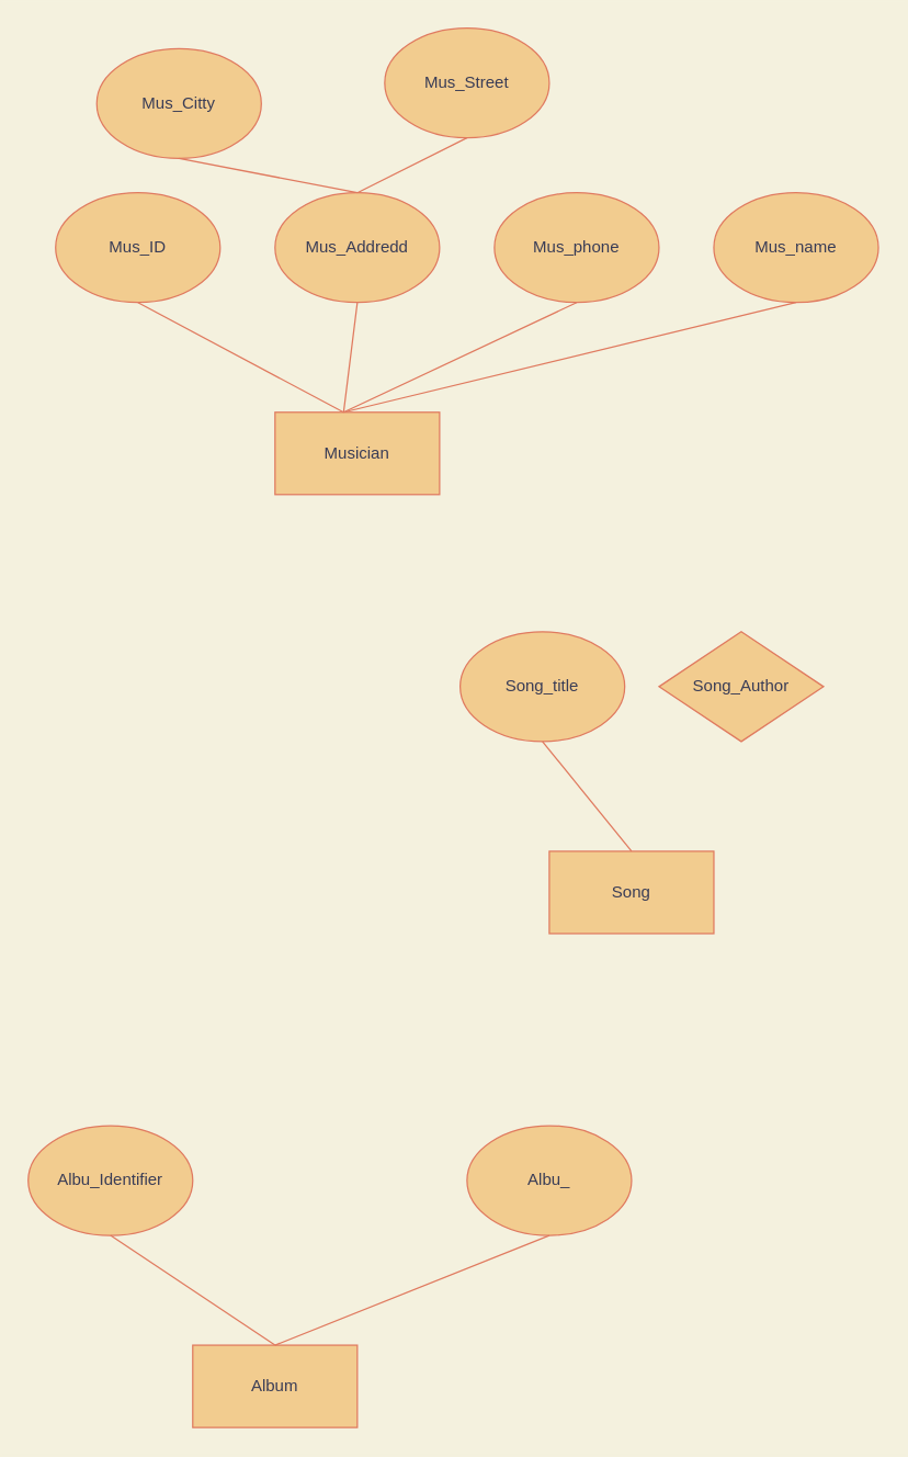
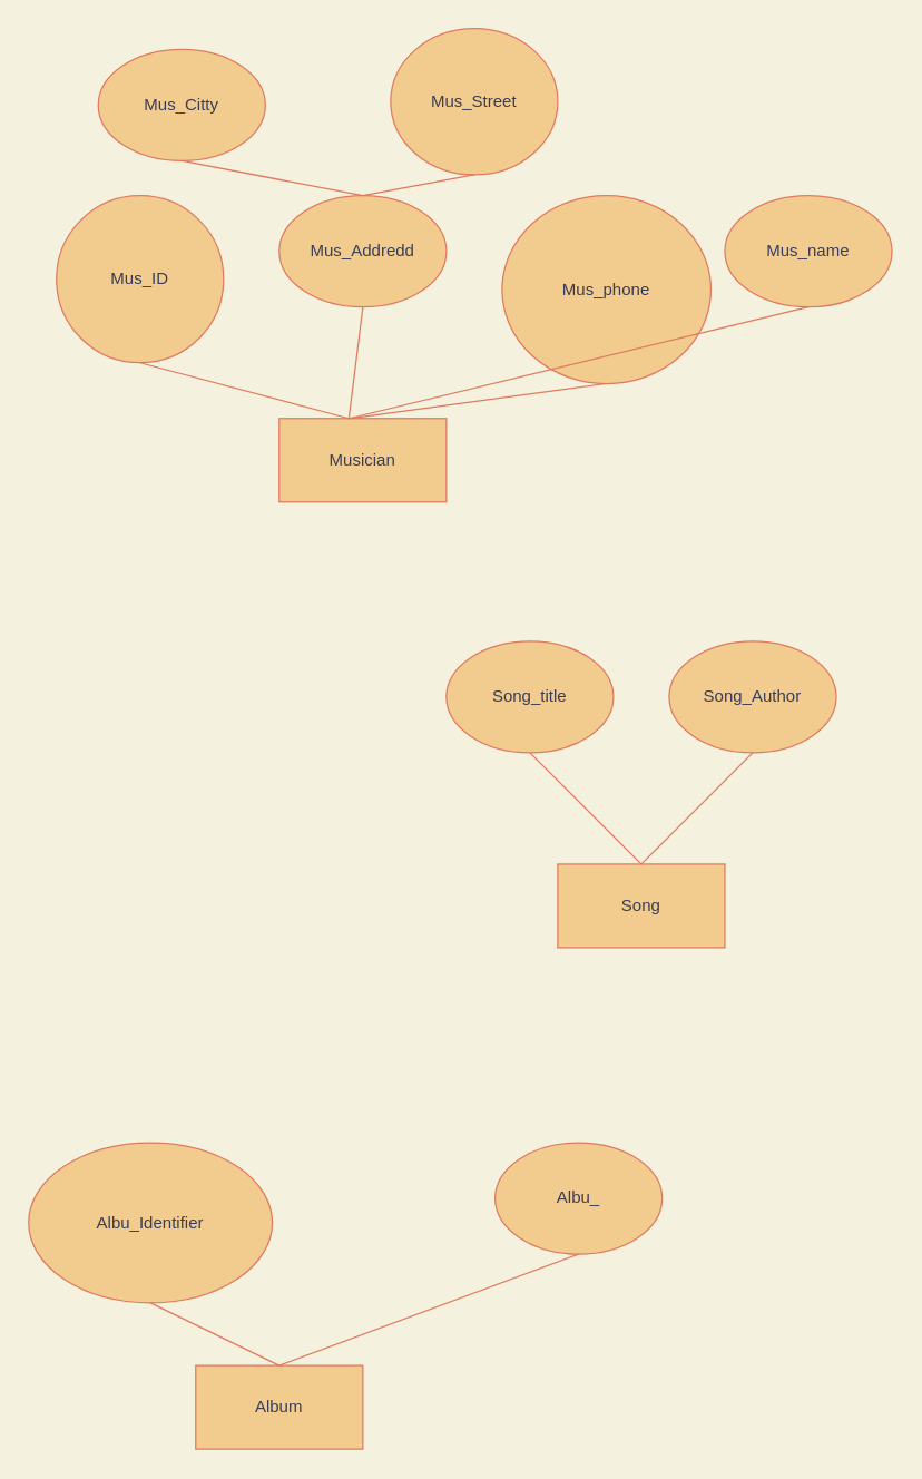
- <mxCell id="11" value="&lt;span&gt;Mus_Street&lt;/span&gt;" style="ellipse;whiteSpace=wrap;html=1;fillColor=#F2CC8F;strokeColor=#E07A5F;fontColor=#393C56;" vertex="1" parent="1"><mxGeometry x="280" y="20" width="120" height="80" as="geometry" /></mxCell>
+ <mxCell id="11" value="&lt;span&gt;Mus_Street&lt;/span&gt;" style="ellipse;whiteSpace=wrap;html=1;fillColor=#F2CC8F;strokeColor=#E07A5F;fontColor=#393C56;" vertex="1" parent="1"><mxGeometry x="280" y="20" width="120" height="105" as="geometry" /></mxCell>
- <mxCell id="3" value="Mus_ID" style="ellipse;whiteSpace=wrap;html=1;fillColor=#F2CC8F;strokeColor=#E07A5F;fontColor=#393C56;" vertex="1" parent="1"><mxGeometry x="40" y="140" width="120" height="80" as="geometry" /></mxCell>
+ <mxCell id="3" value="Mus_ID" style="ellipse;whiteSpace=wrap;html=1;fillColor=#F2CC8F;strokeColor=#E07A5F;fontColor=#393C56;" vertex="1" parent="1"><mxGeometry x="40" y="140" width="120" height="120" as="geometry" /></mxCell>
- <mxCell id="5" value="&lt;span&gt;Mus_phone&lt;/span&gt;" style="ellipse;whiteSpace=wrap;html=1;fillColor=#F2CC8F;strokeColor=#E07A5F;fontColor=#393C56;" vertex="1" parent="1"><mxGeometry x="360" y="140" width="120" height="80" as="geometry" /></mxCell>
+ <mxCell id="5" value="&lt;span&gt;Mus_phone&lt;/span&gt;" style="ellipse;whiteSpace=wrap;html=1;fillColor=#F2CC8F;strokeColor=#E07A5F;fontColor=#393C56;" vertex="1" parent="1"><mxGeometry x="360" y="140" width="150" height="135" as="geometry" /></mxCell>
- <mxCell id="21" value="Song_title" style="ellipse;whiteSpace=wrap;html=1;fillColor=#F2CC8F;strokeColor=#E07A5F;fontColor=#393C56;" vertex="1" parent="1"><mxGeometry x="335" y="460" width="120" height="80" as="geometry" /></mxCell>
+ <mxCell id="21" value="Song_title" style="ellipse;whiteSpace=wrap;html=1;fillColor=#F2CC8F;strokeColor=#E07A5F;fontColor=#393C56;" vertex="1" parent="1"><mxGeometry x="320" y="460" width="120" height="80" as="geometry" /></mxCell>
- <mxCell id="22" value="Song_Author" style="rhombus;whiteSpace=wrap;html=1;fillColor=#F2CC8F;strokeColor=#E07A5F;fontColor=#393C56;" vertex="1" parent="1"><mxGeometry x="480" y="460" width="120" height="80" as="geometry" /></mxCell>
+ <mxCell id="22" value="Song_Author" style="ellipse;whiteSpace=wrap;html=1;fillColor=#F2CC8F;strokeColor=#E07A5F;fontColor=#393C56;" vertex="1" parent="1"><mxGeometry x="480" y="460" width="120" height="80" as="geometry" /></mxCell>
+ <mxCell id="24" value="" style="endArrow=none;html=1;entryX=0.5;entryY=1;entryDx=0;entryDy=0;exitX=0.5;exitY=0;exitDx=0;exitDy=0;labelBackgroundColor=#F4F1DE;strokeColor=#E07A5F;fontColor=#393C56;" edge="1" parent="1" source="20" target="22"><mxGeometry width="50" height="50" relative="1" as="geometry"><mxPoint x="625" y="620" as="sourcePoint" /><mxPoint x="505" y="540" as="targetPoint" /></mxGeometry></mxCell>
- <mxCell id="16" value="Albu_Identifier" style="ellipse;whiteSpace=wrap;html=1;fillColor=#F2CC8F;strokeColor=#E07A5F;fontColor=#393C56;" vertex="1" parent="1"><mxGeometry x="20" y="820" width="120" height="80" as="geometry" /></mxCell>
+ <mxCell id="16" value="Albu_Identifier" style="ellipse;whiteSpace=wrap;html=1;fillColor=#F2CC8F;strokeColor=#E07A5F;fontColor=#393C56;" vertex="1" parent="1"><mxGeometry x="20" y="820" width="175" height="115" as="geometry" /></mxCell>
- <mxCell id="17" value="&lt;span&gt;Albu_&lt;/span&gt;" style="ellipse;whiteSpace=wrap;html=1;fillColor=#F2CC8F;strokeColor=#E07A5F;fontColor=#393C56;" vertex="1" parent="1"><mxGeometry x="340" y="820" width="120" height="80" as="geometry" /></mxCell>
+ <mxCell id="17" value="&lt;span&gt;Albu_&lt;/span&gt;" style="ellipse;whiteSpace=wrap;html=1;fillColor=#F2CC8F;strokeColor=#E07A5F;fontColor=#393C56;" vertex="1" parent="1"><mxGeometry x="355" y="820" width="120" height="80" as="geometry" /></mxCell>
